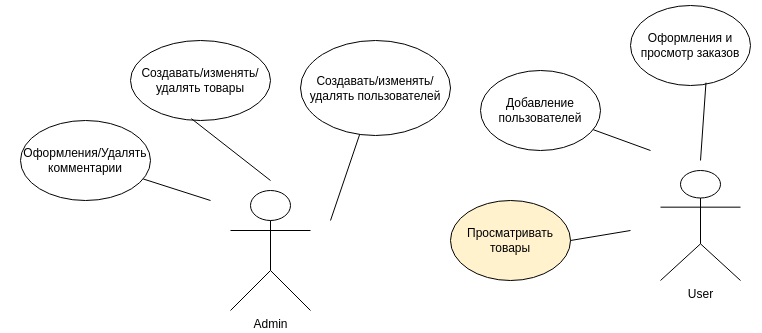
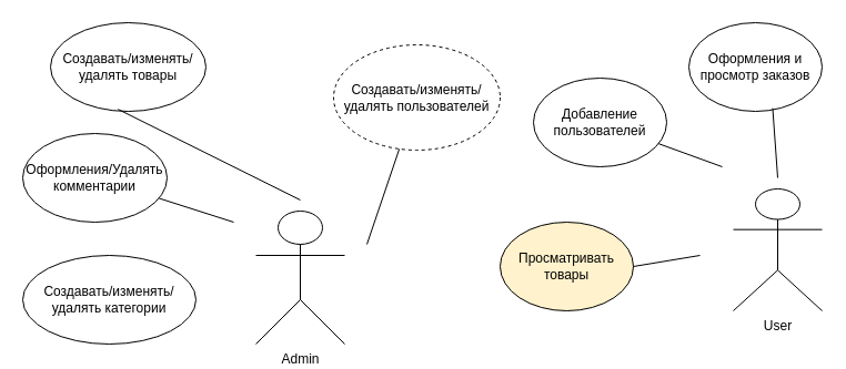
- <mxCell id="13" value="Оформления и просмотр заказов" style="ellipse;whiteSpace=wrap;html=1;" vertex="1" parent="1"><mxGeometry x="630" y="5" width="120" height="80" as="geometry" /></mxCell>
+ <mxCell id="13" value="Оформления и просмотр заказов" style="ellipse;whiteSpace=wrap;html=1;" vertex="1" parent="1"><mxGeometry x="620" y="20" width="120" height="80" as="geometry" /></mxCell>
- <mxCell id="3" value="Создавать/изменять/удалять товары" style="ellipse;whiteSpace=wrap;html=1;" vertex="1" parent="1"><mxGeometry x="130" y="40" width="140" height="80" as="geometry" /></mxCell>
+ <mxCell id="3" value="Создавать/изменять/удалять товары" style="ellipse;whiteSpace=wrap;html=1;" vertex="1" parent="1"><mxGeometry x="45" y="20" width="140" height="80" as="geometry" /></mxCell>
- <mxCell id="4" value="Создавать/изменять/удалять пользователей" style="ellipse;whiteSpace=wrap;html=1;" vertex="1" parent="1"><mxGeometry x="300" y="40" width="150" height="95" as="geometry" /></mxCell>
+ <mxCell id="4" value="Создавать/изменять/удалять пользователей" style="ellipse;whiteSpace=wrap;html=1;dashed=1;" vertex="1" parent="1"><mxGeometry x="300" y="40" width="150" height="95" as="geometry" /></mxCell>
+ <mxCell id="6" value="Создавать/изменять/удалять категории" style="ellipse;whiteSpace=wrap;html=1;" vertex="1" parent="1"><mxGeometry y="230" width="156" height="80" as="geometry" x="20" /></mxCell>
